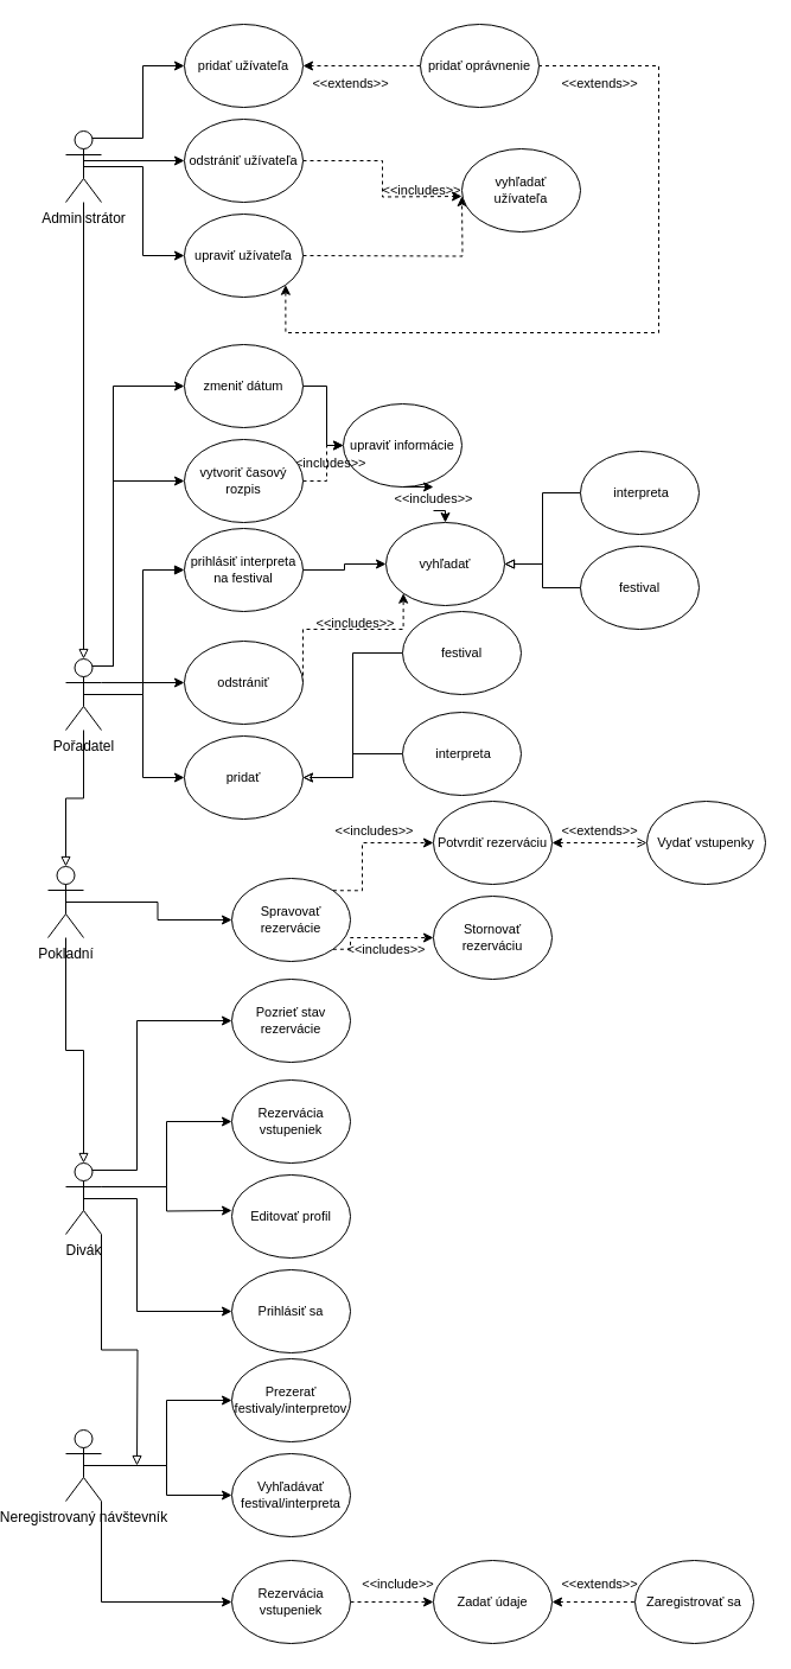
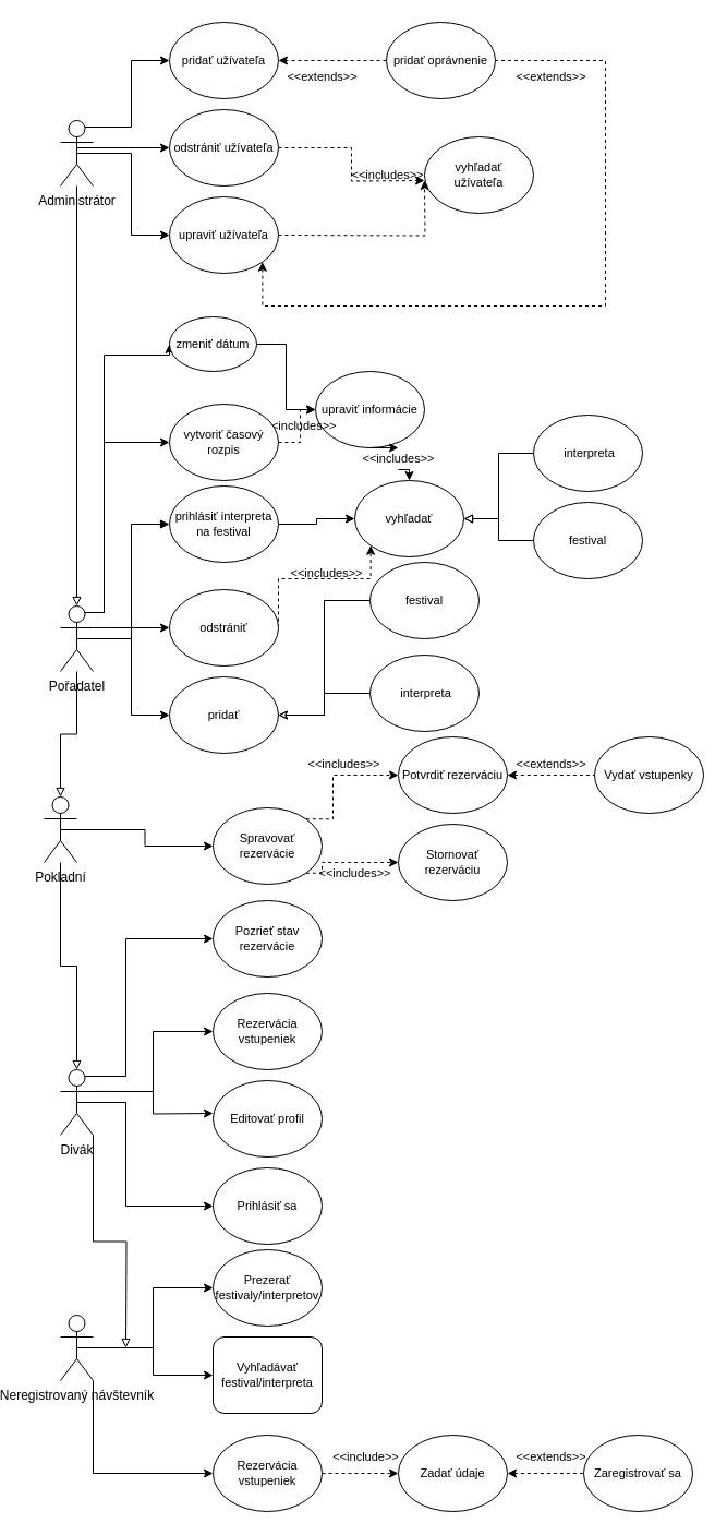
- <mxCell id="76" value="zmeniť dátum" style="ellipse;whiteSpace=wrap;html=1;fontSize=11;" parent="1" vertex="1"><mxGeometry x="135" y="290" width="100" height="70" as="geometry" /></mxCell>
+ <mxCell id="76" value="zmeniť dátum" style="ellipse;whiteSpace=wrap;html=1;fontSize=11;" parent="1" vertex="1"><mxGeometry x="135" y="290" width="80" height="50" as="geometry" /></mxCell>
- <mxCell id="43" style="edgeStyle=orthogonalEdgeStyle;rounded=0;orthogonalLoop=1;jettySize=auto;html=1;exitX=1;exitY=0.5;exitDx=0;exitDy=0;dashed=1;startArrow=classic;startFill=1;endArrow=open;endFill=0;fontSize=11;" parent="1" source="44" target="48" edge="1"><mxGeometry relative="1" as="geometry" /></mxCell>
+ <mxCell id="43" style="edgeStyle=orthogonalEdgeStyle;rounded=0;orthogonalLoop=1;jettySize=auto;html=1;exitX=1;exitY=0.5;exitDx=0;exitDy=0;dashed=1;startArrow=classic;startFill=1;endArrow=none;endFill=0;fontSize=11;" parent="1" source="44" target="48" edge="1"><mxGeometry relative="1" as="geometry" /></mxCell>
- <mxCell id="27" value="Vyhľadávať festival/interpreta" style="ellipse;whiteSpace=wrap;html=1;fontSize=11;" parent="1" vertex="1"><mxGeometry x="175" y="1225" width="100" height="70" as="geometry" /></mxCell>
+ <mxCell id="27" value="Vyhľadávať festival/interpreta" style="whiteSpace=wrap;html=1;fontSize=11;rounded=1;" parent="1" vertex="1"><mxGeometry x="175" y="1225" width="100" height="70" as="geometry" /></mxCell>
